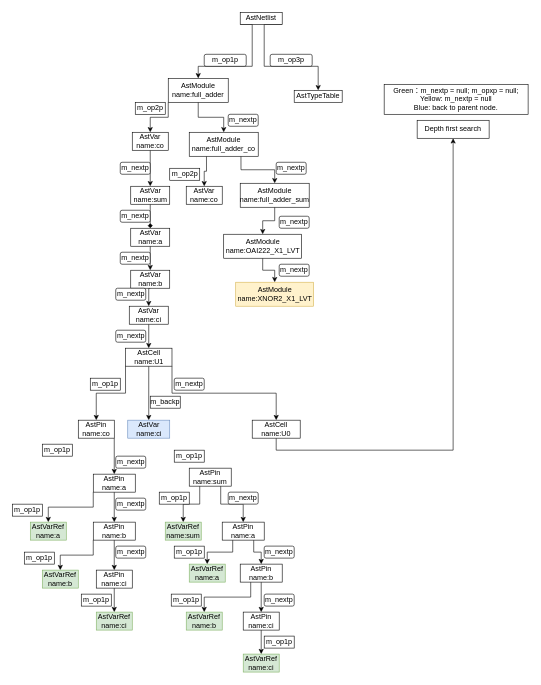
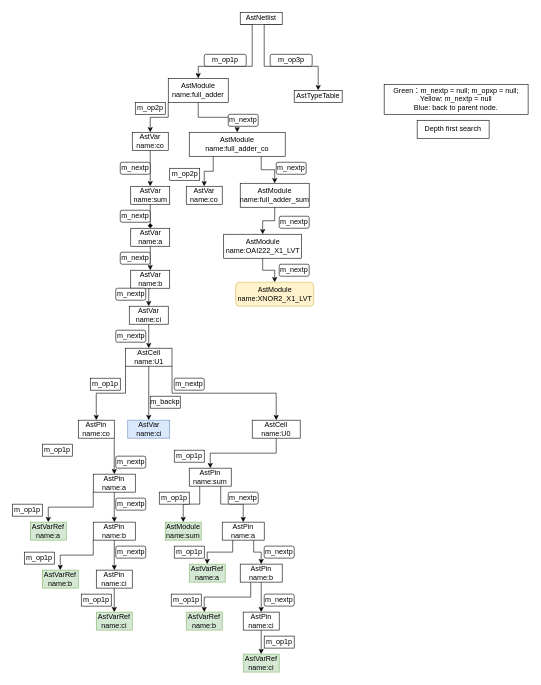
- <mxCell id="31" style="edgeStyle=orthogonalEdgeStyle;rounded=0;orthogonalLoop=1;jettySize=auto;html=1;exitX=0.5;exitY=1;exitDx=0;exitDy=0;" parent="1" source="32" target="96" edge="1"><mxGeometry relative="1" as="geometry" /></mxCell>
+ <mxCell id="31" style="edgeStyle=orthogonalEdgeStyle;rounded=0;orthogonalLoop=1;jettySize=auto;html=1;exitX=0.5;exitY=1;exitDx=0;exitDy=0;" parent="1" source="32" target="59" edge="1"><mxGeometry relative="1" as="geometry" /></mxCell>
- <mxCell id="83" value="&lt;div&gt;AstModule&lt;/div&gt;&lt;div&gt;name:full_adder_co&lt;br&gt;&lt;/div&gt;" style="rounded=0;whiteSpace=wrap;html=1;" parent="1" vertex="1"><mxGeometry x="315" y="220" width="115" height="40" as="geometry" /></mxCell>
+ <mxCell id="83" value="&lt;div&gt;AstModule&lt;/div&gt;&lt;div&gt;name:full_adder_co&lt;br&gt;&lt;/div&gt;" style="rounded=0;whiteSpace=wrap;html=1;" parent="1" vertex="1"><mxGeometry x="315" y="220" width="160" height="40" as="geometry" /></mxCell>
- <mxCell id="93" value="&lt;div&gt;AstModule&lt;/div&gt;&lt;div&gt;name:XNOR2_X1_LVT&lt;/div&gt;" style="rounded=0;whiteSpace=wrap;html=1;fillColor=#fff2cc;strokeColor=#d6b656;" parent="1" vertex="1"><mxGeometry x="392.5" y="470" width="130" height="40" as="geometry" /></mxCell>
+ <mxCell id="93" value="&lt;div&gt;AstModule&lt;/div&gt;&lt;div&gt;name:XNOR2_X1_LVT&lt;/div&gt;" style="whiteSpace=wrap;html=1;fillColor=#fff2cc;strokeColor=#d6b656;rounded=1;" parent="1" vertex="1"><mxGeometry x="392.5" y="470" width="130" height="40" as="geometry" /></mxCell>
- <mxCell id="61" value="&lt;div&gt;AstVarRef&lt;/div&gt;&lt;div&gt;name:sum&lt;br&gt;&lt;/div&gt;" style="rounded=0;whiteSpace=wrap;html=1;fillColor=#d5e8d4;strokeColor=#82b366;" parent="1" vertex="1"><mxGeometry x="275" y="870" width="60" height="30" as="geometry" /></mxCell>
+ <mxCell id="61" value="&lt;div&gt;AstModule&lt;/div&gt;&lt;div&gt;name:sum&lt;br&gt;&lt;/div&gt;" style="rounded=0;whiteSpace=wrap;html=1;fillColor=#d5e8d4;strokeColor=#82b366;" parent="1" vertex="1"><mxGeometry x="275" y="870" width="60" height="30" as="geometry" /></mxCell>
